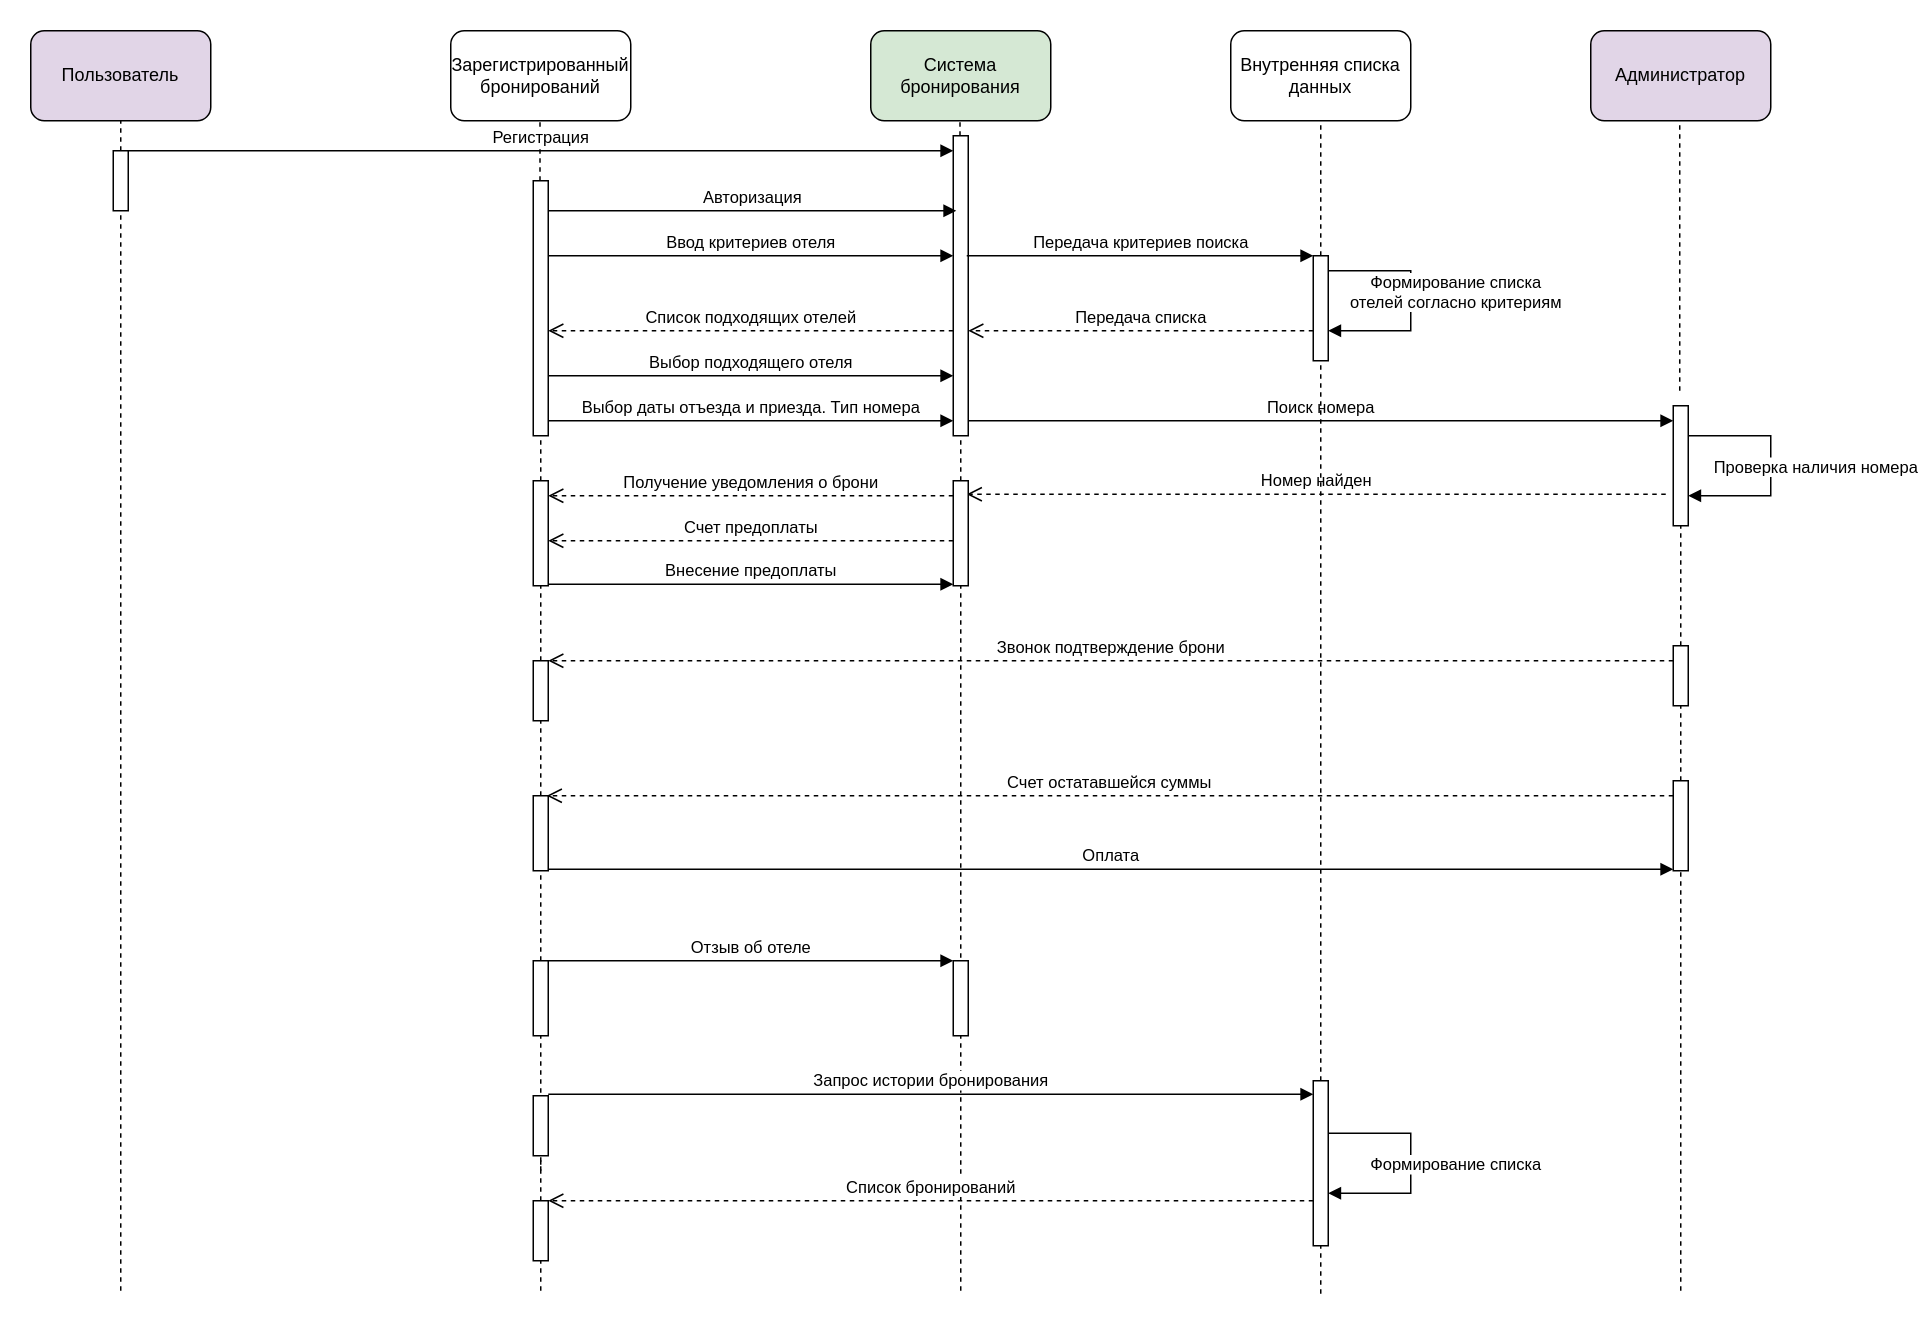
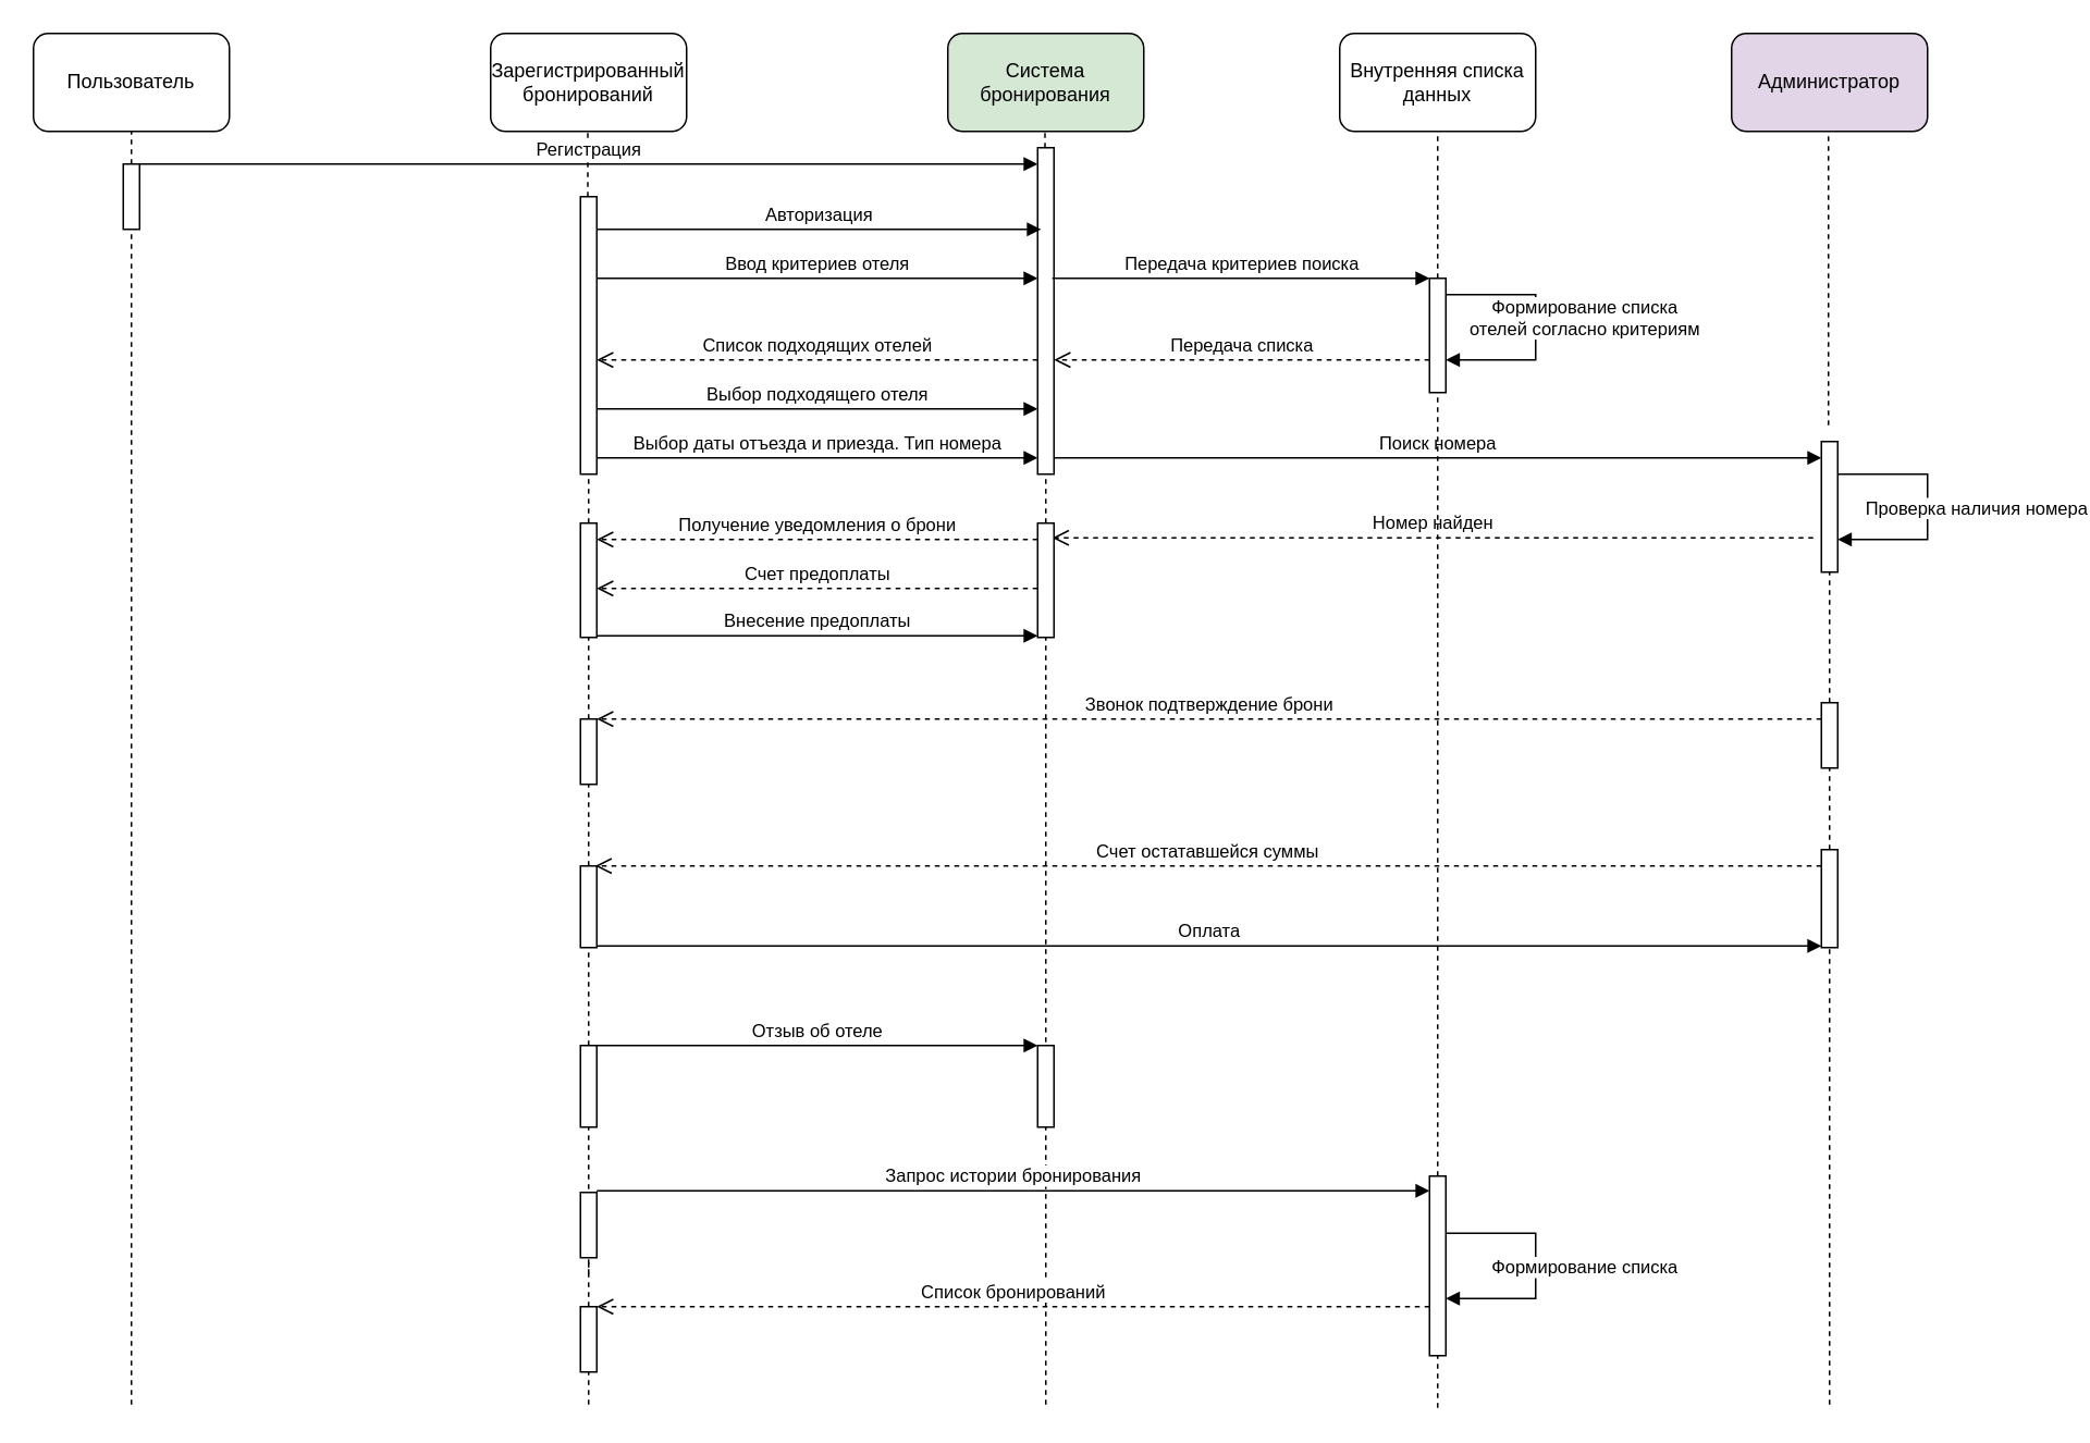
- <mxCell id="2" value="Пользователь" style="rounded=1;whiteSpace=wrap;html=1;fillColor=#e1d5e7;" parent="1" vertex="1"><mxGeometry x="20" y="20" width="120" height="60" as="geometry" /></mxCell>
+ <mxCell id="2" value="Пользователь" style="rounded=1;whiteSpace=wrap;html=1;" parent="1" vertex="1"><mxGeometry x="20" y="20" width="120" height="60" as="geometry" /></mxCell>
